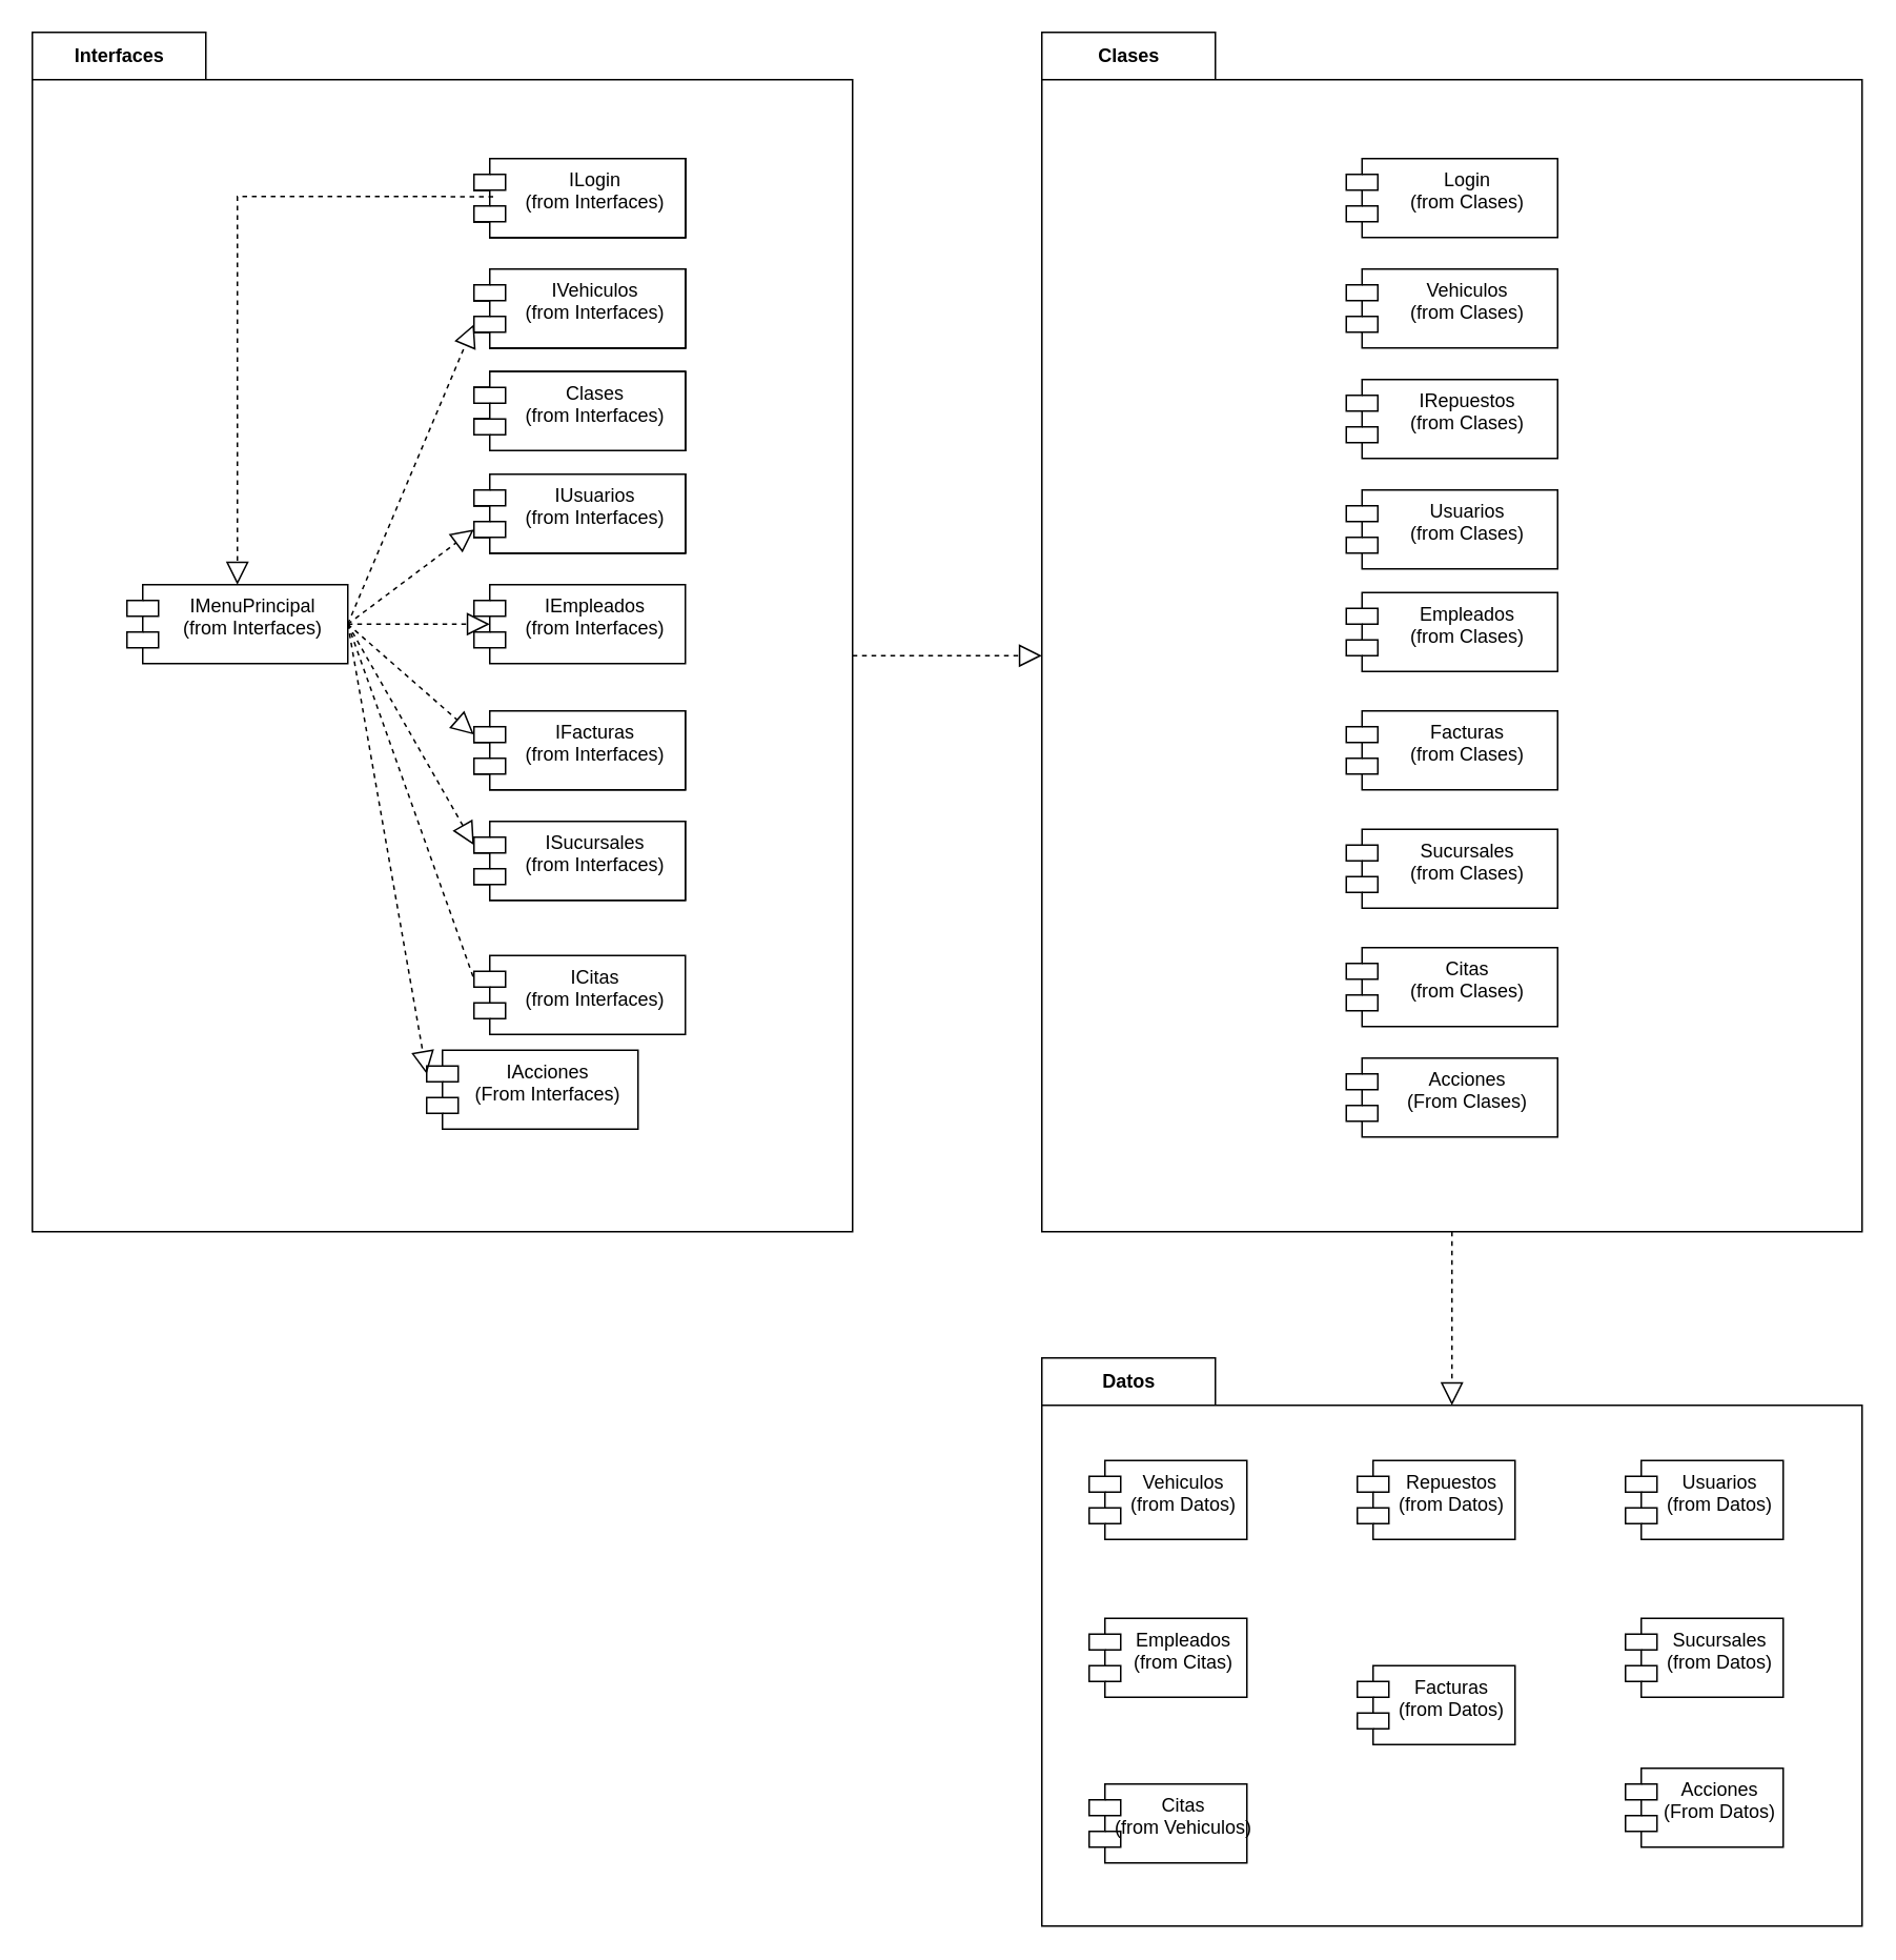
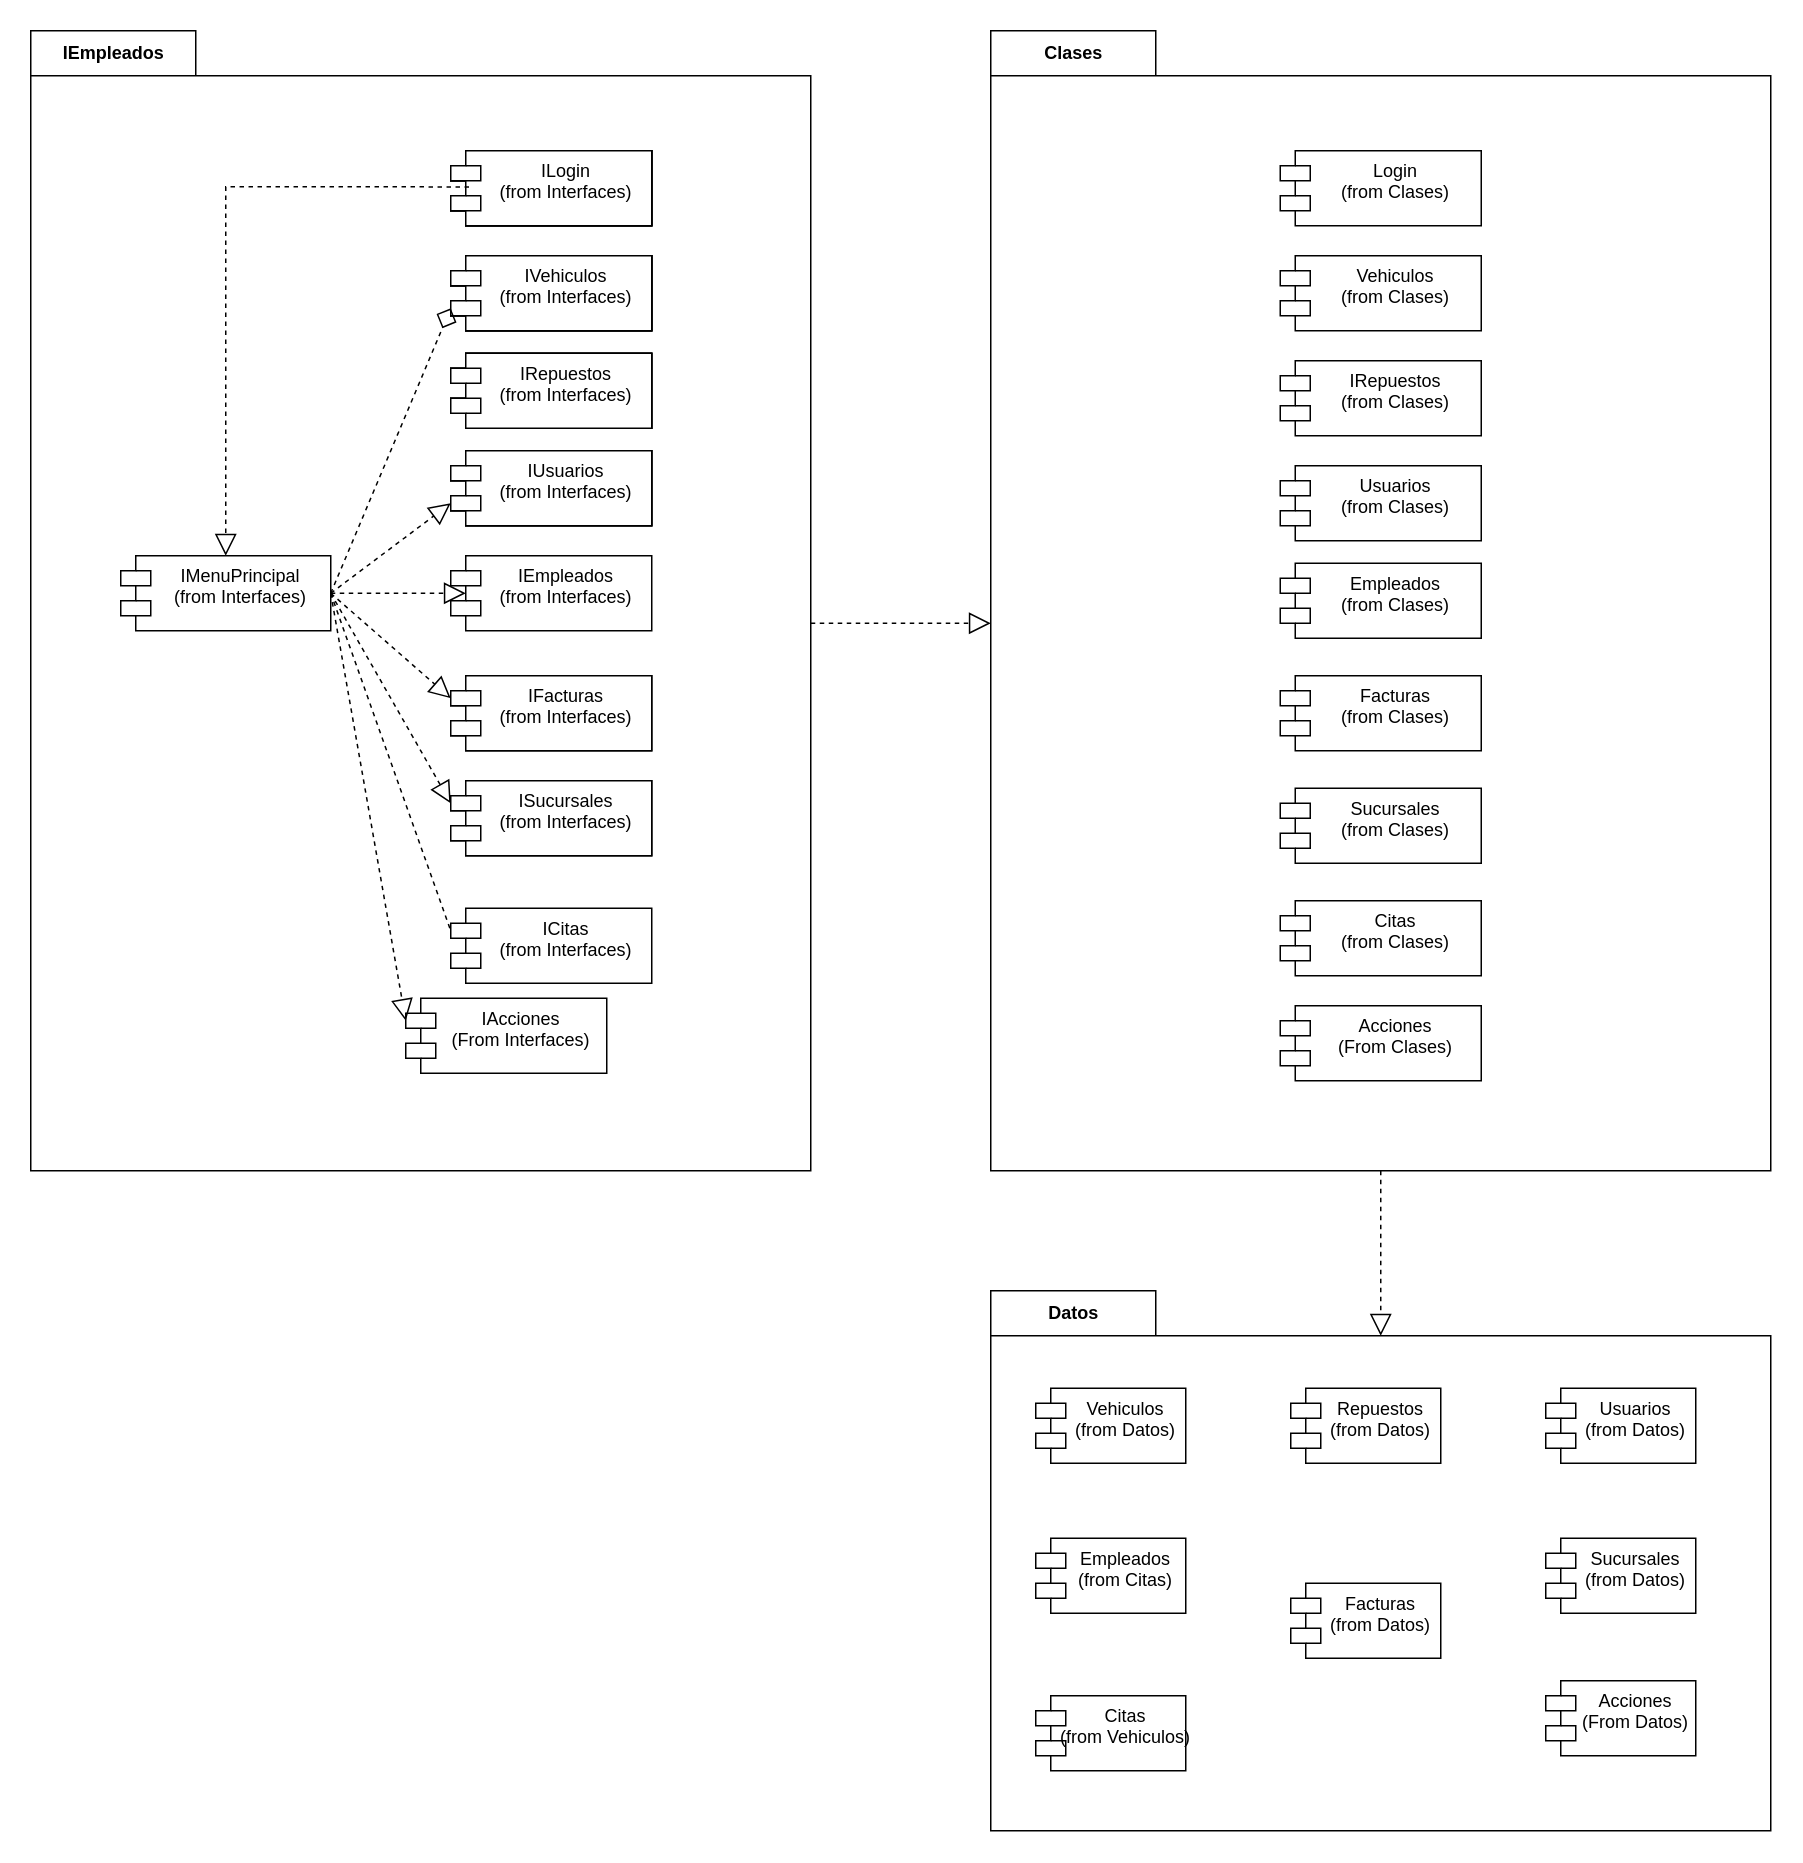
- <mxCell id="2" value="Interfaces" style="shape=folder;fontStyle=1;tabWidth=110;tabHeight=30;tabPosition=left;html=1;boundedLbl=1;labelInHeader=1;container=1;collapsible=0;" vertex="1" parent="1"><mxGeometry width="520" height="760" as="geometry" x="20" y="20" /></mxCell>
+ <mxCell id="2" value="IEmpleados" style="shape=folder;fontStyle=1;tabWidth=110;tabHeight=30;tabPosition=left;html=1;boundedLbl=1;labelInHeader=1;container=1;collapsible=0;" vertex="1" parent="1"><mxGeometry width="520" height="760" as="geometry" x="20" y="20" /></mxCell>
- <mxCell id="28" value="" style="endArrow=block;dashed=1;endFill=0;endSize=12;html=1;rounded=0;exitX=1;exitY=0.5;exitDx=0;exitDy=0;entryX=0;entryY=0;entryDx=0;entryDy=35;entryPerimeter=0;" edge="1" parent="2" source="13" target="21"><mxGeometry width="160" relative="1" as="geometry"><mxPoint x="310" y="340" as="sourcePoint" /><mxPoint x="470" y="340" as="targetPoint" /></mxGeometry></mxCell>
+ <mxCell id="28" value="" style="endArrow=diamond;dashed=1;endFill=0;endSize=12;html=1;rounded=0;exitX=1;exitY=0.5;exitDx=0;exitDy=0;entryX=0;entryY=0;entryDx=0;entryDy=35;entryPerimeter=0;" edge="1" parent="2" source="13" target="21"><mxGeometry width="160" relative="1" as="geometry"><mxPoint x="310" y="340" as="sourcePoint" /><mxPoint x="470" y="340" as="targetPoint" /></mxGeometry></mxCell>
- <mxCell id="22" value="Clases&#10;(from Interfaces)" style="shape=module;align=left;spacingLeft=20;align=center;verticalAlign=top;" vertex="1" parent="2"><mxGeometry x="280" y="215" width="134" height="50" as="geometry" /></mxCell>
+ <mxCell id="22" value="IRepuestos&#10;(from Interfaces)" style="shape=module;align=left;spacingLeft=20;align=center;verticalAlign=top;" vertex="1" parent="2"><mxGeometry x="280" y="215" width="134" height="50" as="geometry" /></mxCell>
